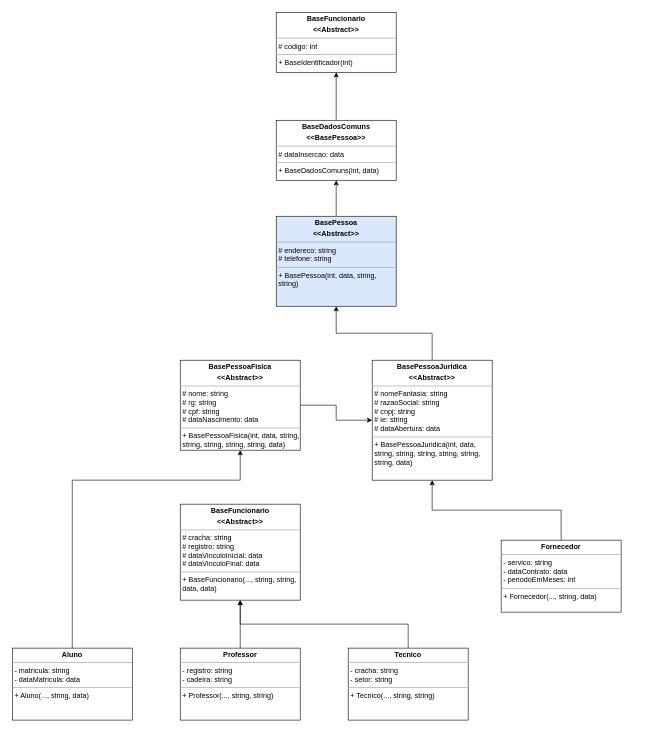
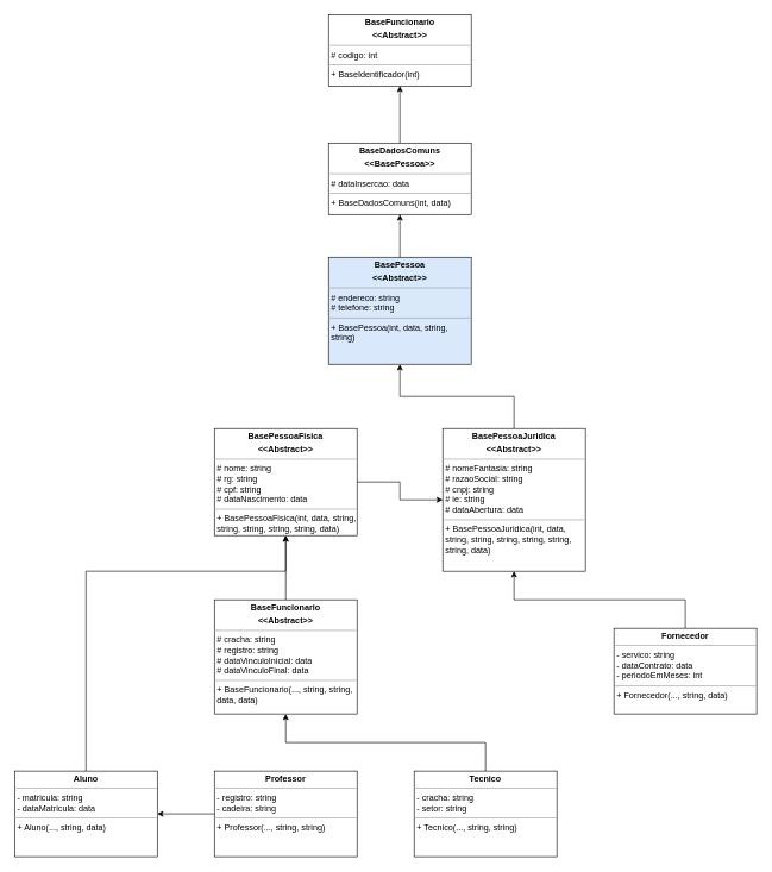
+ <mxCell id="17" style="edgeStyle=orthogonalEdgeStyle;rounded=0;orthogonalLoop=1;jettySize=auto;html=1;entryX=0.5;entryY=1;entryDx=0;entryDy=0;" edge="1" parent="1" source="18" target="6"><mxGeometry relative="1" as="geometry" /></mxCell>
- <mxCell id="20" value="&lt;p style=&quot;margin:0px;margin-top:4px;text-align:center;&quot;&gt;&lt;b&gt;Fornecedor&lt;/b&gt;&lt;/p&gt;&lt;hr size=&quot;1&quot;&gt;&lt;p style=&quot;margin:0px;margin-left:4px;&quot;&gt;- servico: string&lt;/p&gt;&lt;p style=&quot;margin:0px;margin-left:4px;&quot;&gt;- dataContrato: data&lt;/p&gt;&lt;p style=&quot;margin:0px;margin-left:4px;&quot;&gt;- periodoEmMeses: int&lt;/p&gt;&lt;hr size=&quot;1&quot;&gt;&lt;p style=&quot;margin:0px;margin-left:4px;&quot;&gt;+ Fornecedor(..., string, data)&lt;/p&gt;" style="verticalAlign=top;align=left;overflow=fill;fontSize=12;fontFamily=Helvetica;html=1;whiteSpace=wrap;" vertex="1" parent="1"><mxGeometry x="835" y="900" width="200" height="120" as="geometry" /></mxCell>
+ <mxCell id="20" value="&lt;p style=&quot;margin:0px;margin-top:4px;text-align:center;&quot;&gt;&lt;b&gt;Fornecedor&lt;/b&gt;&lt;/p&gt;&lt;hr size=&quot;1&quot;&gt;&lt;p style=&quot;margin:0px;margin-left:4px;&quot;&gt;- servico: string&lt;/p&gt;&lt;p style=&quot;margin:0px;margin-left:4px;&quot;&gt;- dataContrato: data&lt;/p&gt;&lt;p style=&quot;margin:0px;margin-left:4px;&quot;&gt;- periodoEmMeses: int&lt;/p&gt;&lt;hr size=&quot;1&quot;&gt;&lt;p style=&quot;margin:0px;margin-left:4px;&quot;&gt;+ Fornecedor(..., string, data)&lt;/p&gt;" style="verticalAlign=top;align=left;overflow=fill;fontSize=12;fontFamily=Helvetica;html=1;whiteSpace=wrap;" vertex="1" parent="1"><mxGeometry x="860" y="880" width="200" height="120" as="geometry" /></mxCell>
- <mxCell id="13" style="edgeStyle=orthogonalEdgeStyle;rounded=0;orthogonalLoop=1;jettySize=auto;html=1;entryX=0.5;entryY=1;entryDx=0;entryDy=0;" edge="1" parent="1" source="14" target="18"><mxGeometry relative="1" as="geometry" /></mxCell>
+ <mxCell id="13" style="edgeStyle=orthogonalEdgeStyle;rounded=0;orthogonalLoop=1;jettySize=auto;html=1;" edge="1" parent="1" source="14" target="12"><mxGeometry relative="1" as="geometry" /></mxCell>
